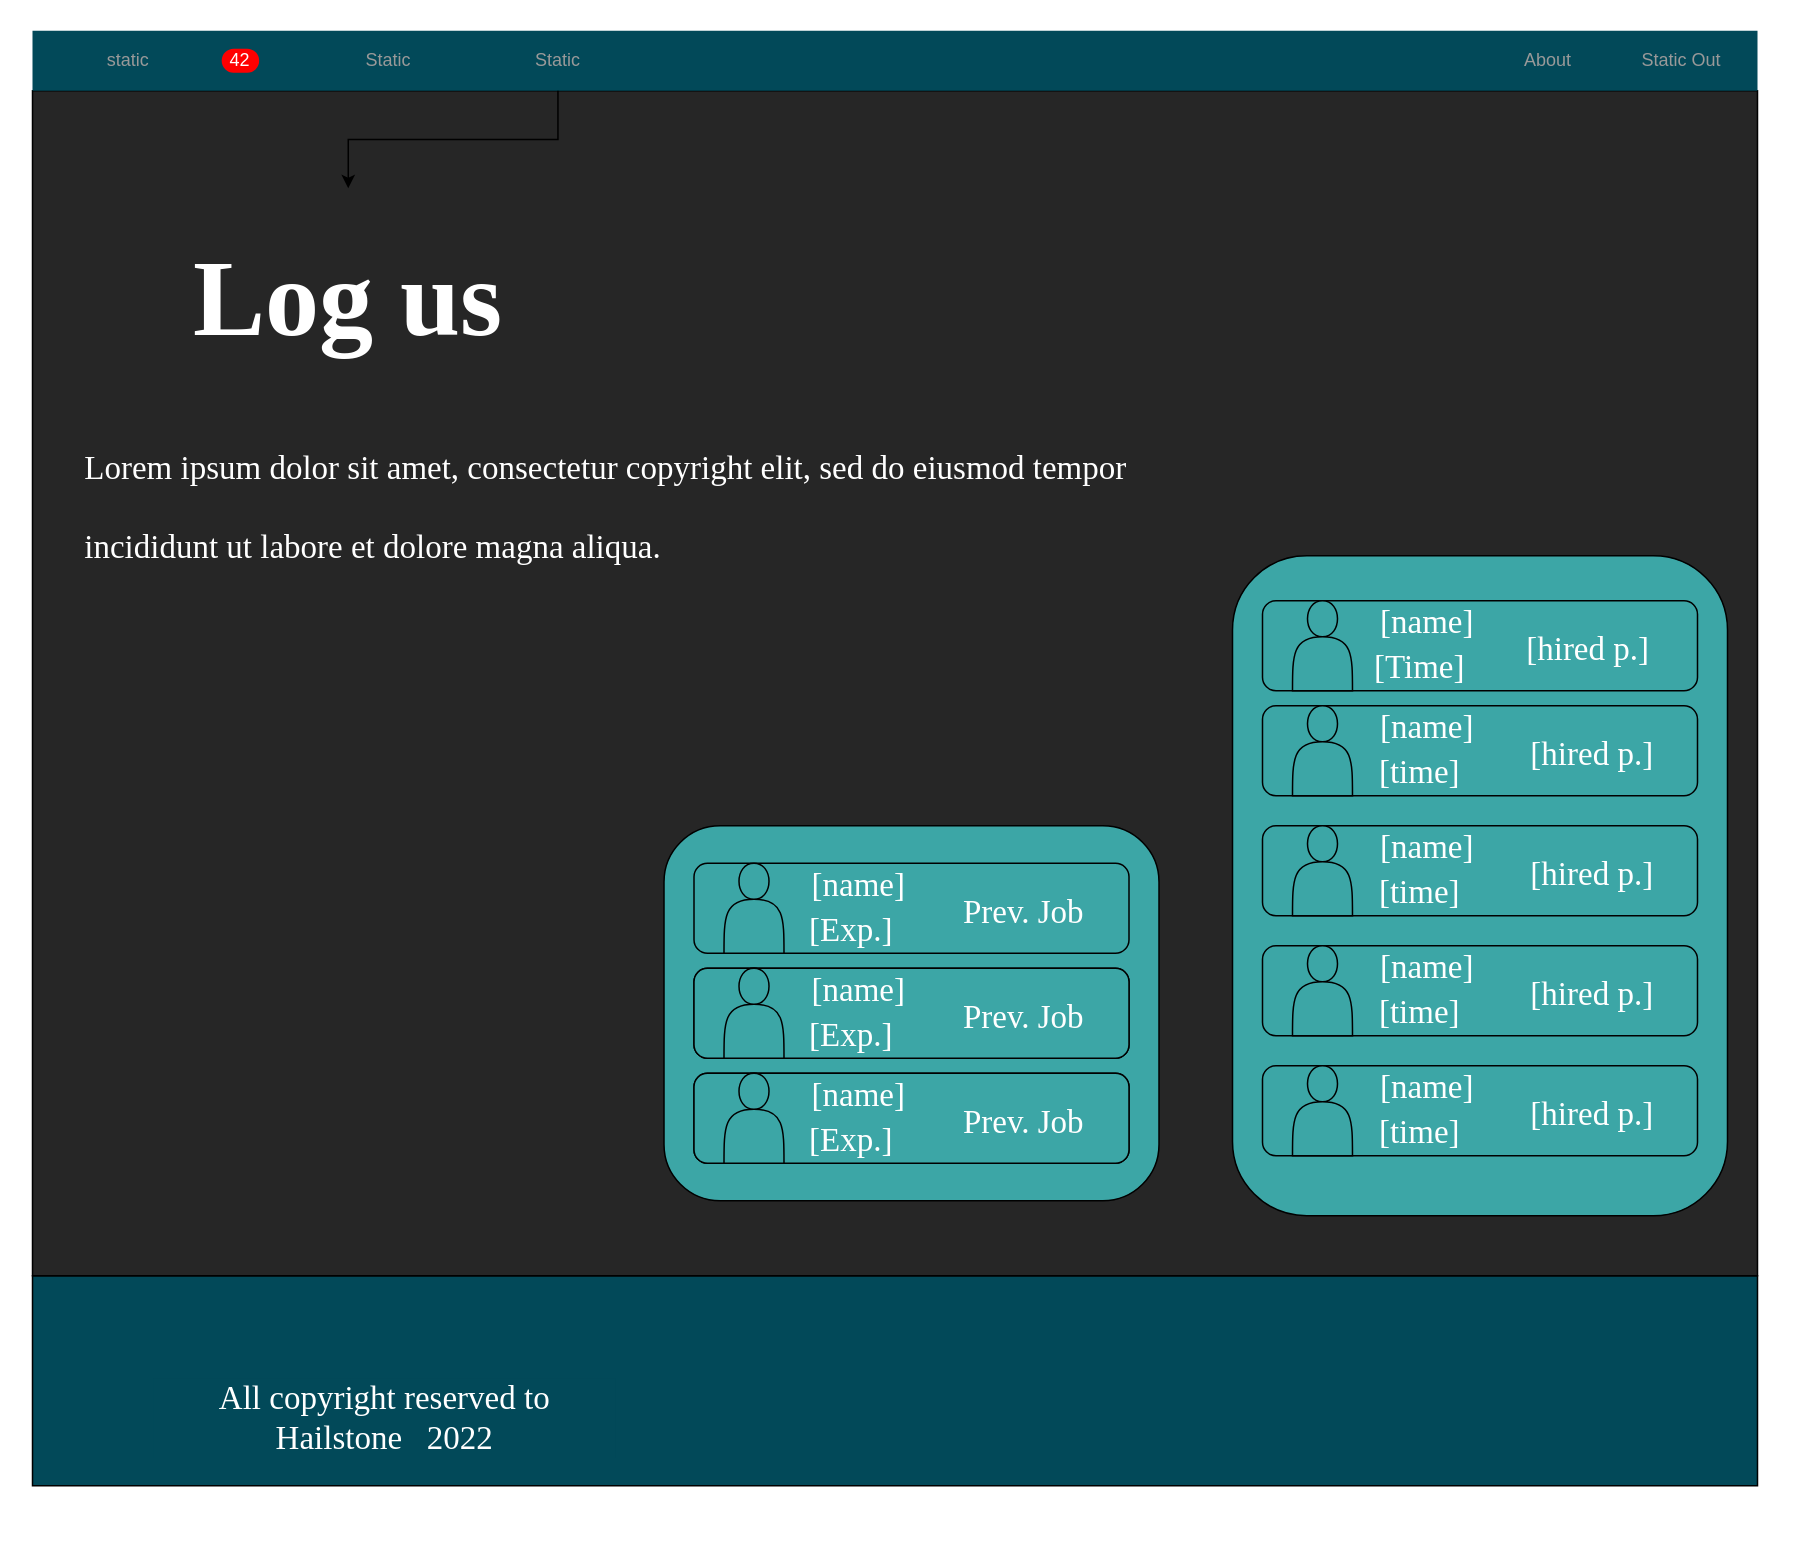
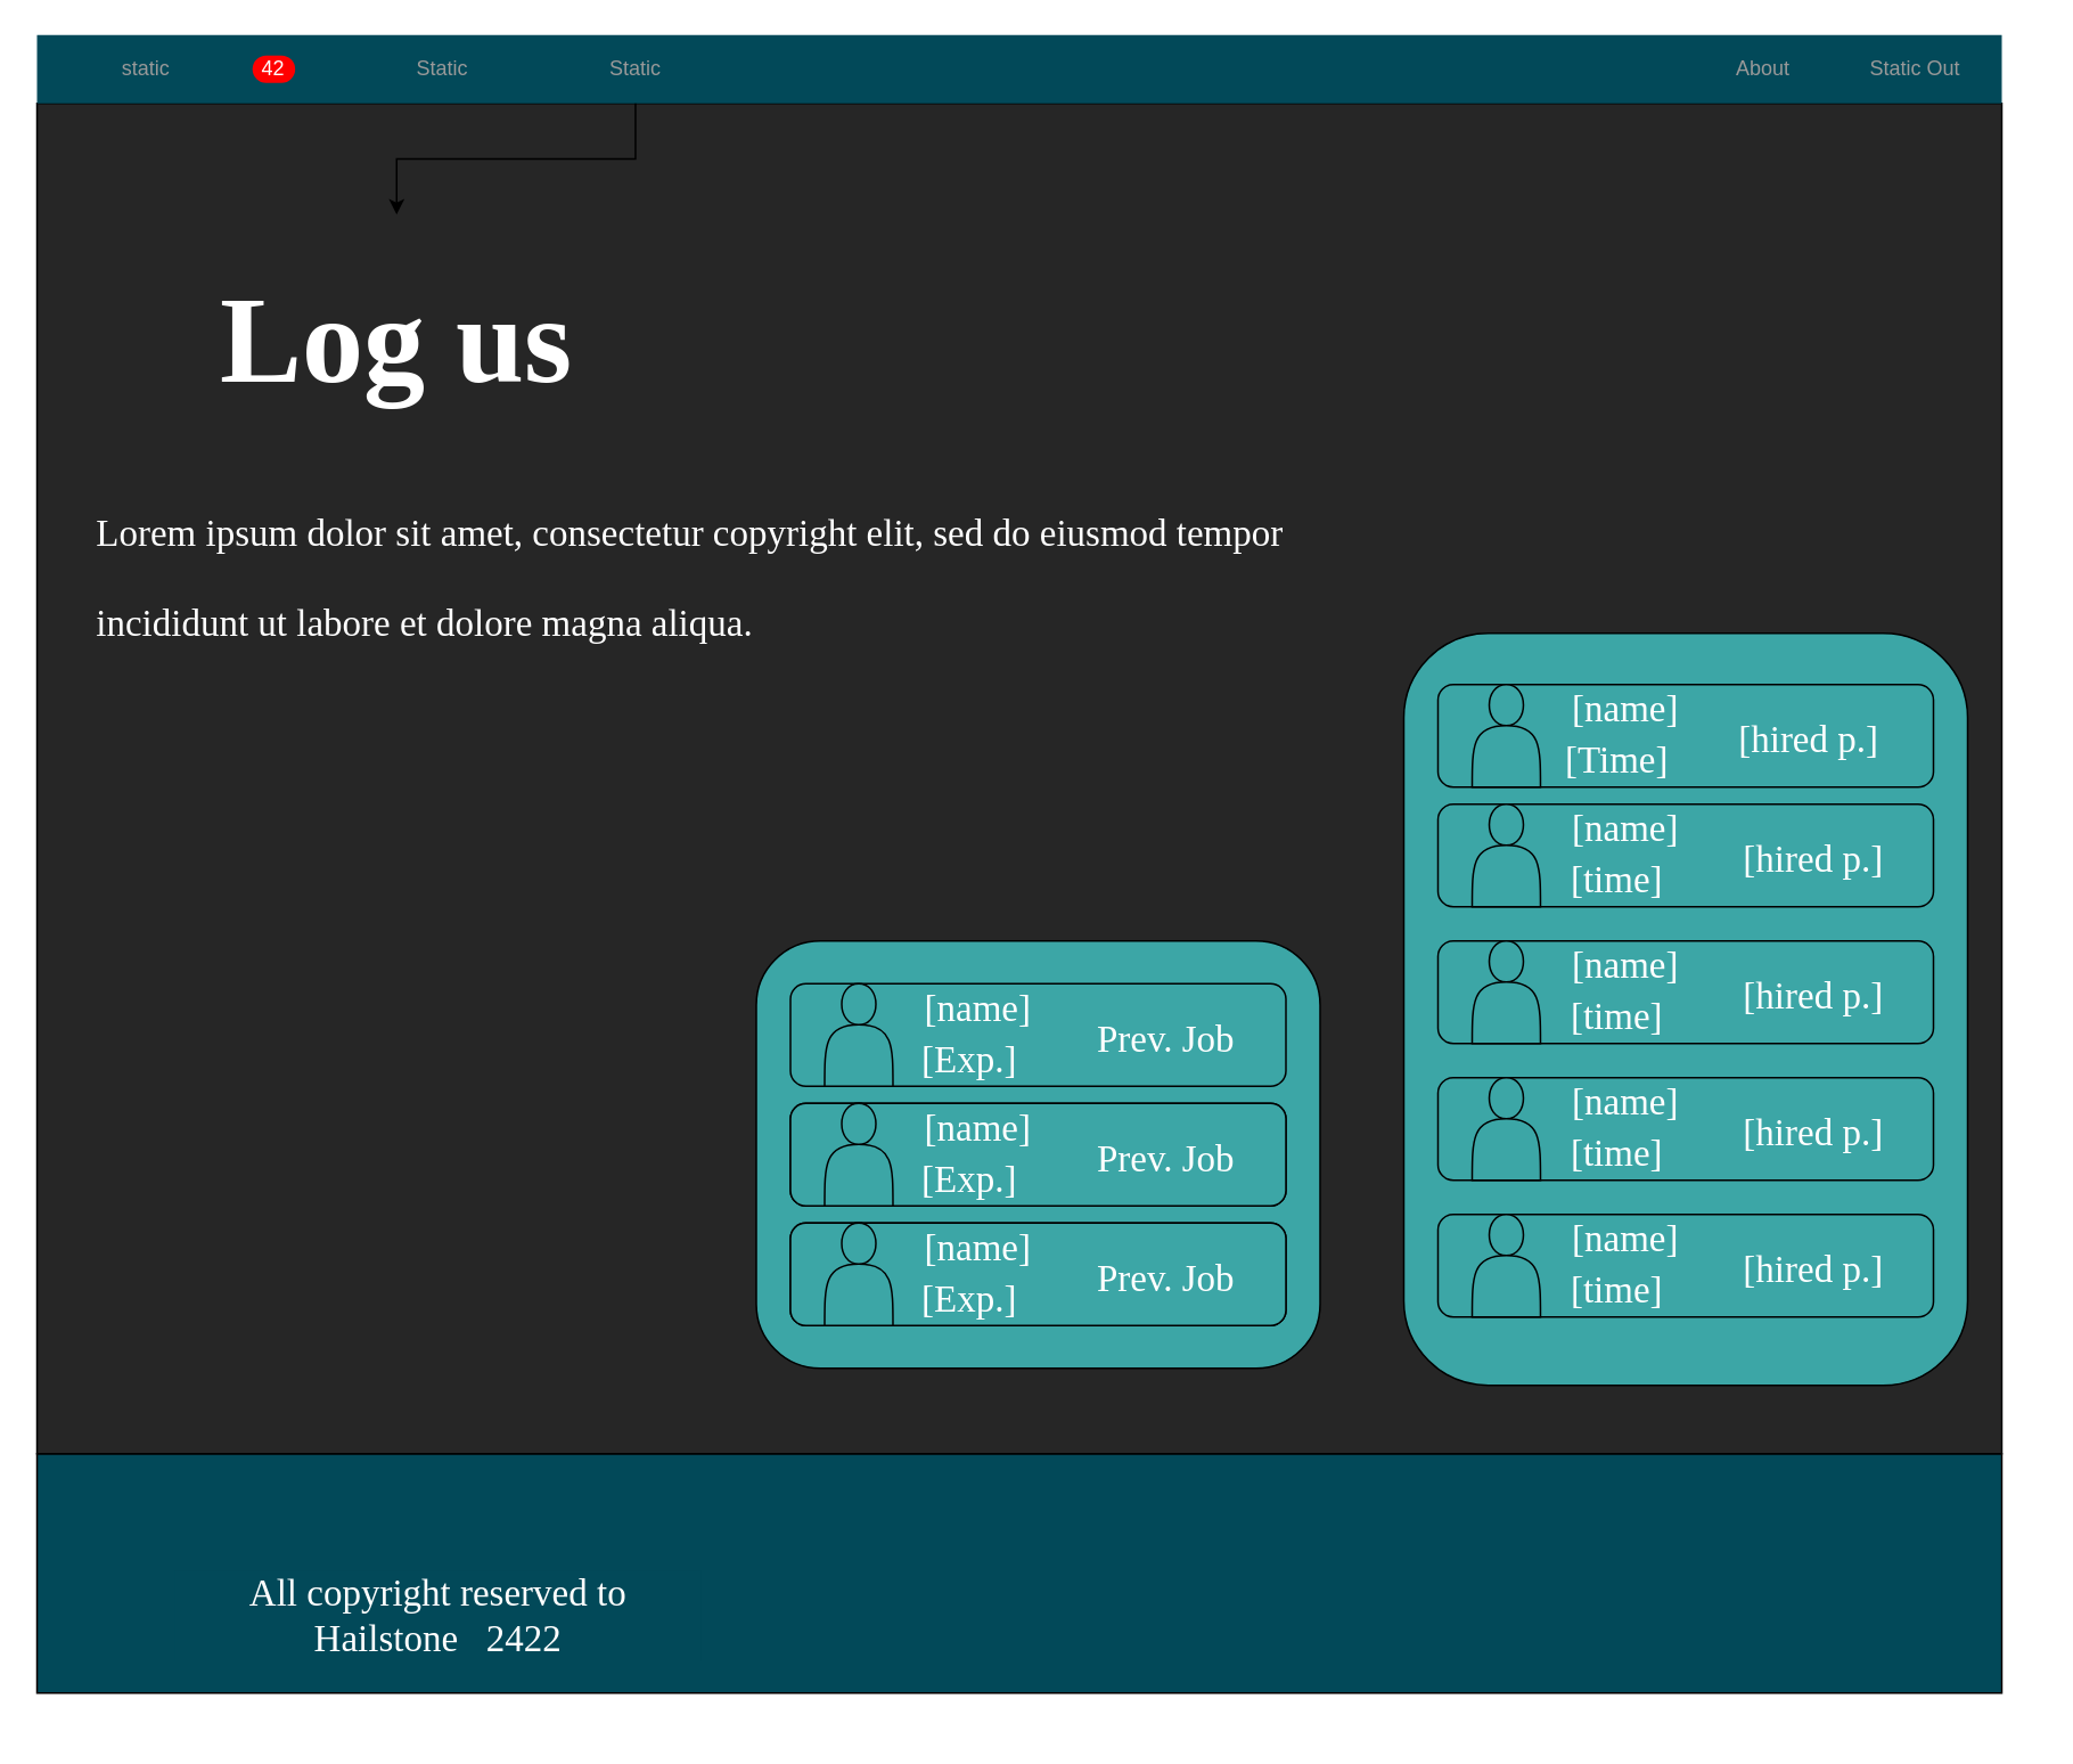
- <mxCell id="3" value="All copyright reserved to Hailstone&amp;nbsp; &amp;nbsp;2022" style="text;html=1;strokeColor=none;fillColor=none;align=center;verticalAlign=middle;whiteSpace=wrap;rounded=0;shadow=0;glass=0;labelBackgroundColor=#024959;sketch=0;fontFamily=Verdana;fontSize=22;fontColor=#FFFFFF;" parent="1" vertex="1"><mxGeometry x="101" y="920" width="310" height="50" as="geometry" /></mxCell>
+ <mxCell id="3" value="All copyright reserved to Hailstone&amp;nbsp; &amp;nbsp;2422" style="text;html=1;strokeColor=none;fillColor=none;align=center;verticalAlign=middle;whiteSpace=wrap;rounded=0;shadow=0;glass=0;labelBackgroundColor=#024959;sketch=0;fontFamily=Verdana;fontSize=22;fontColor=#FFFFFF;" parent="1" vertex="1"><mxGeometry x="101" y="920" width="310" height="50" as="geometry" /></mxCell>
